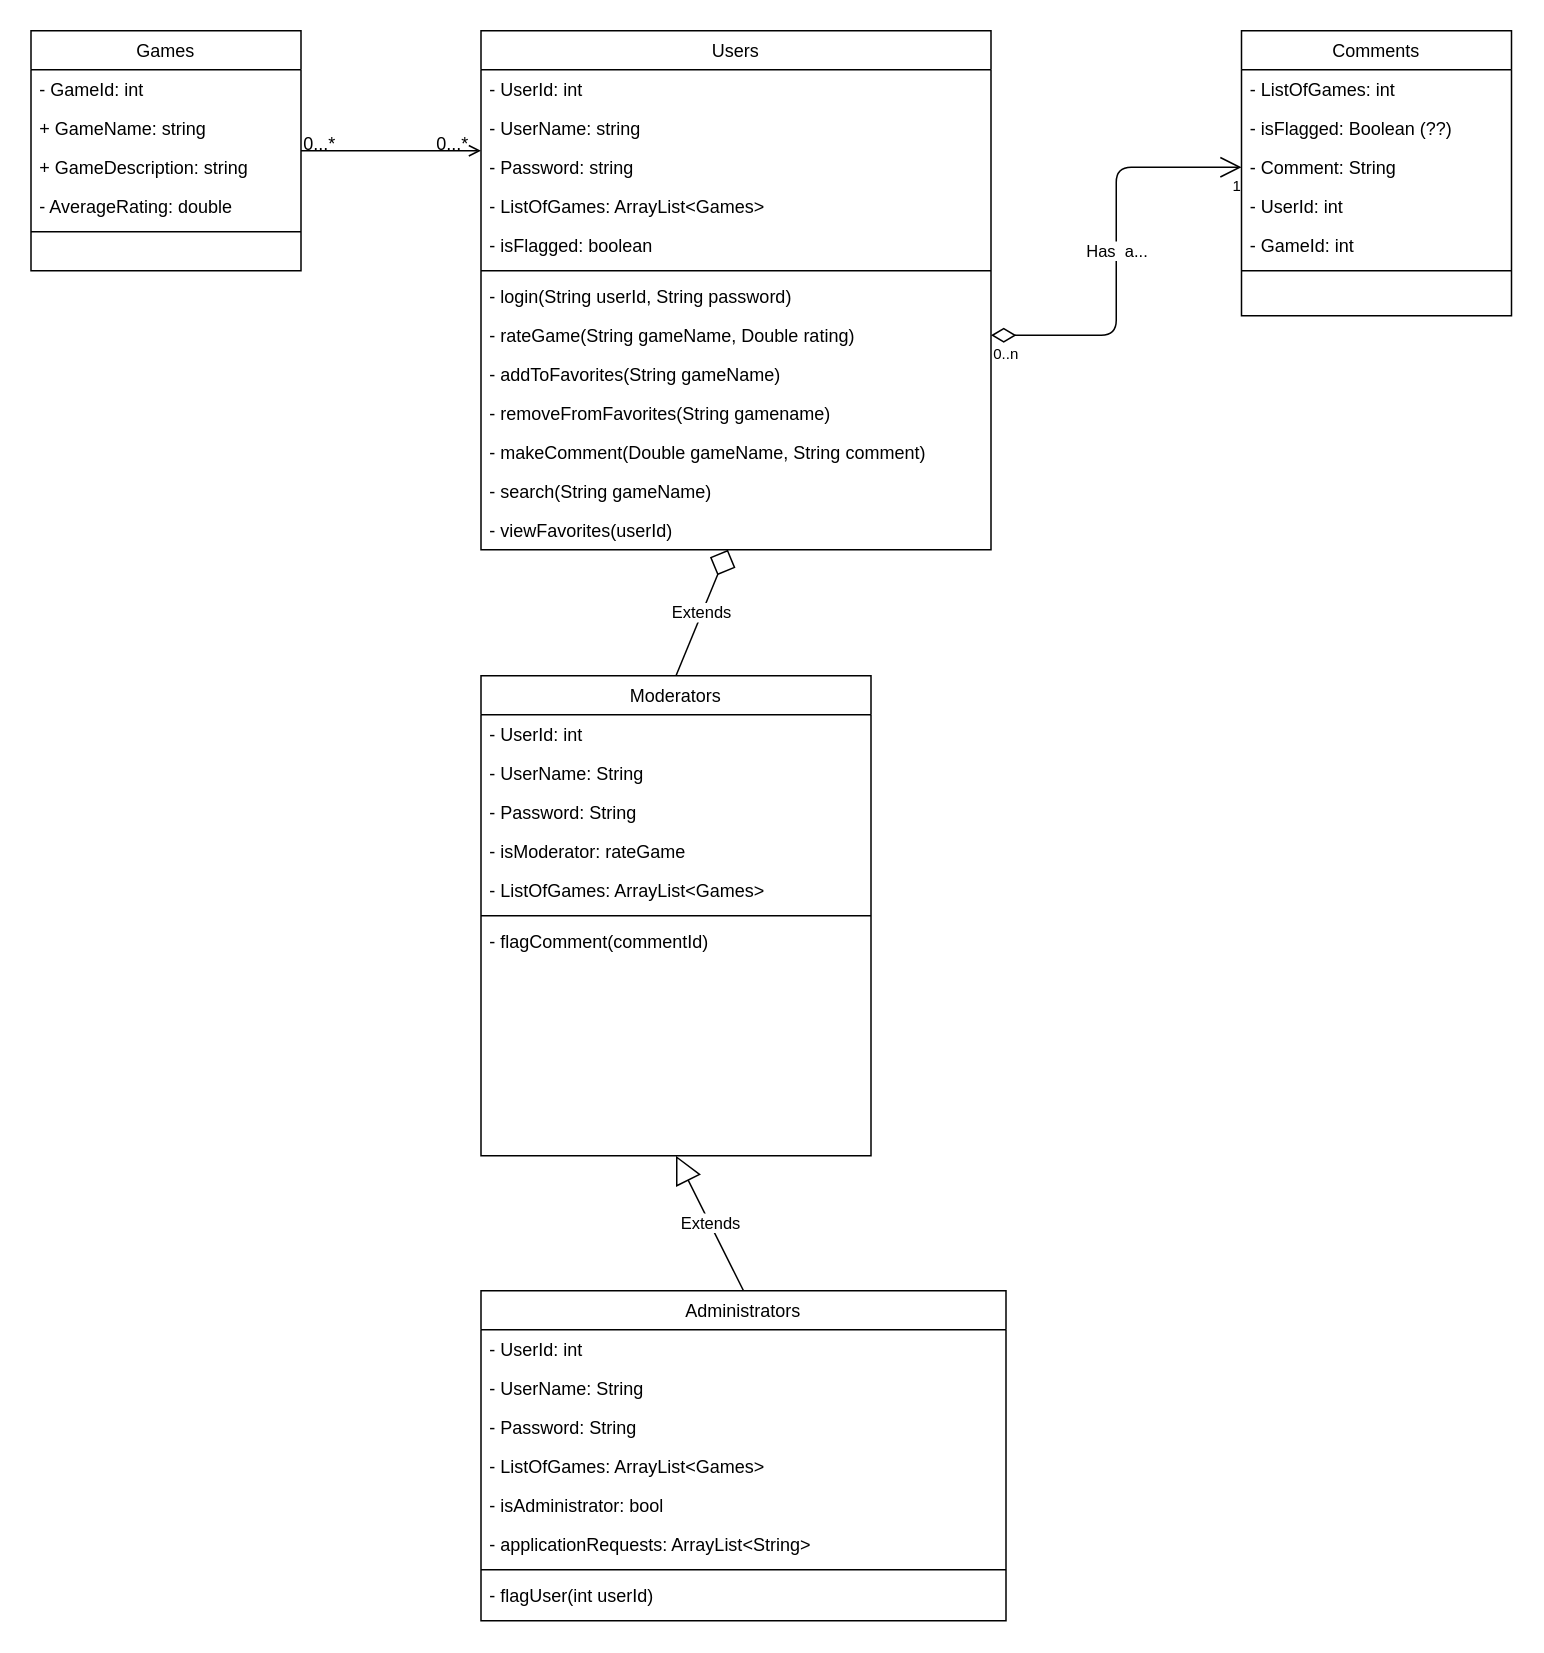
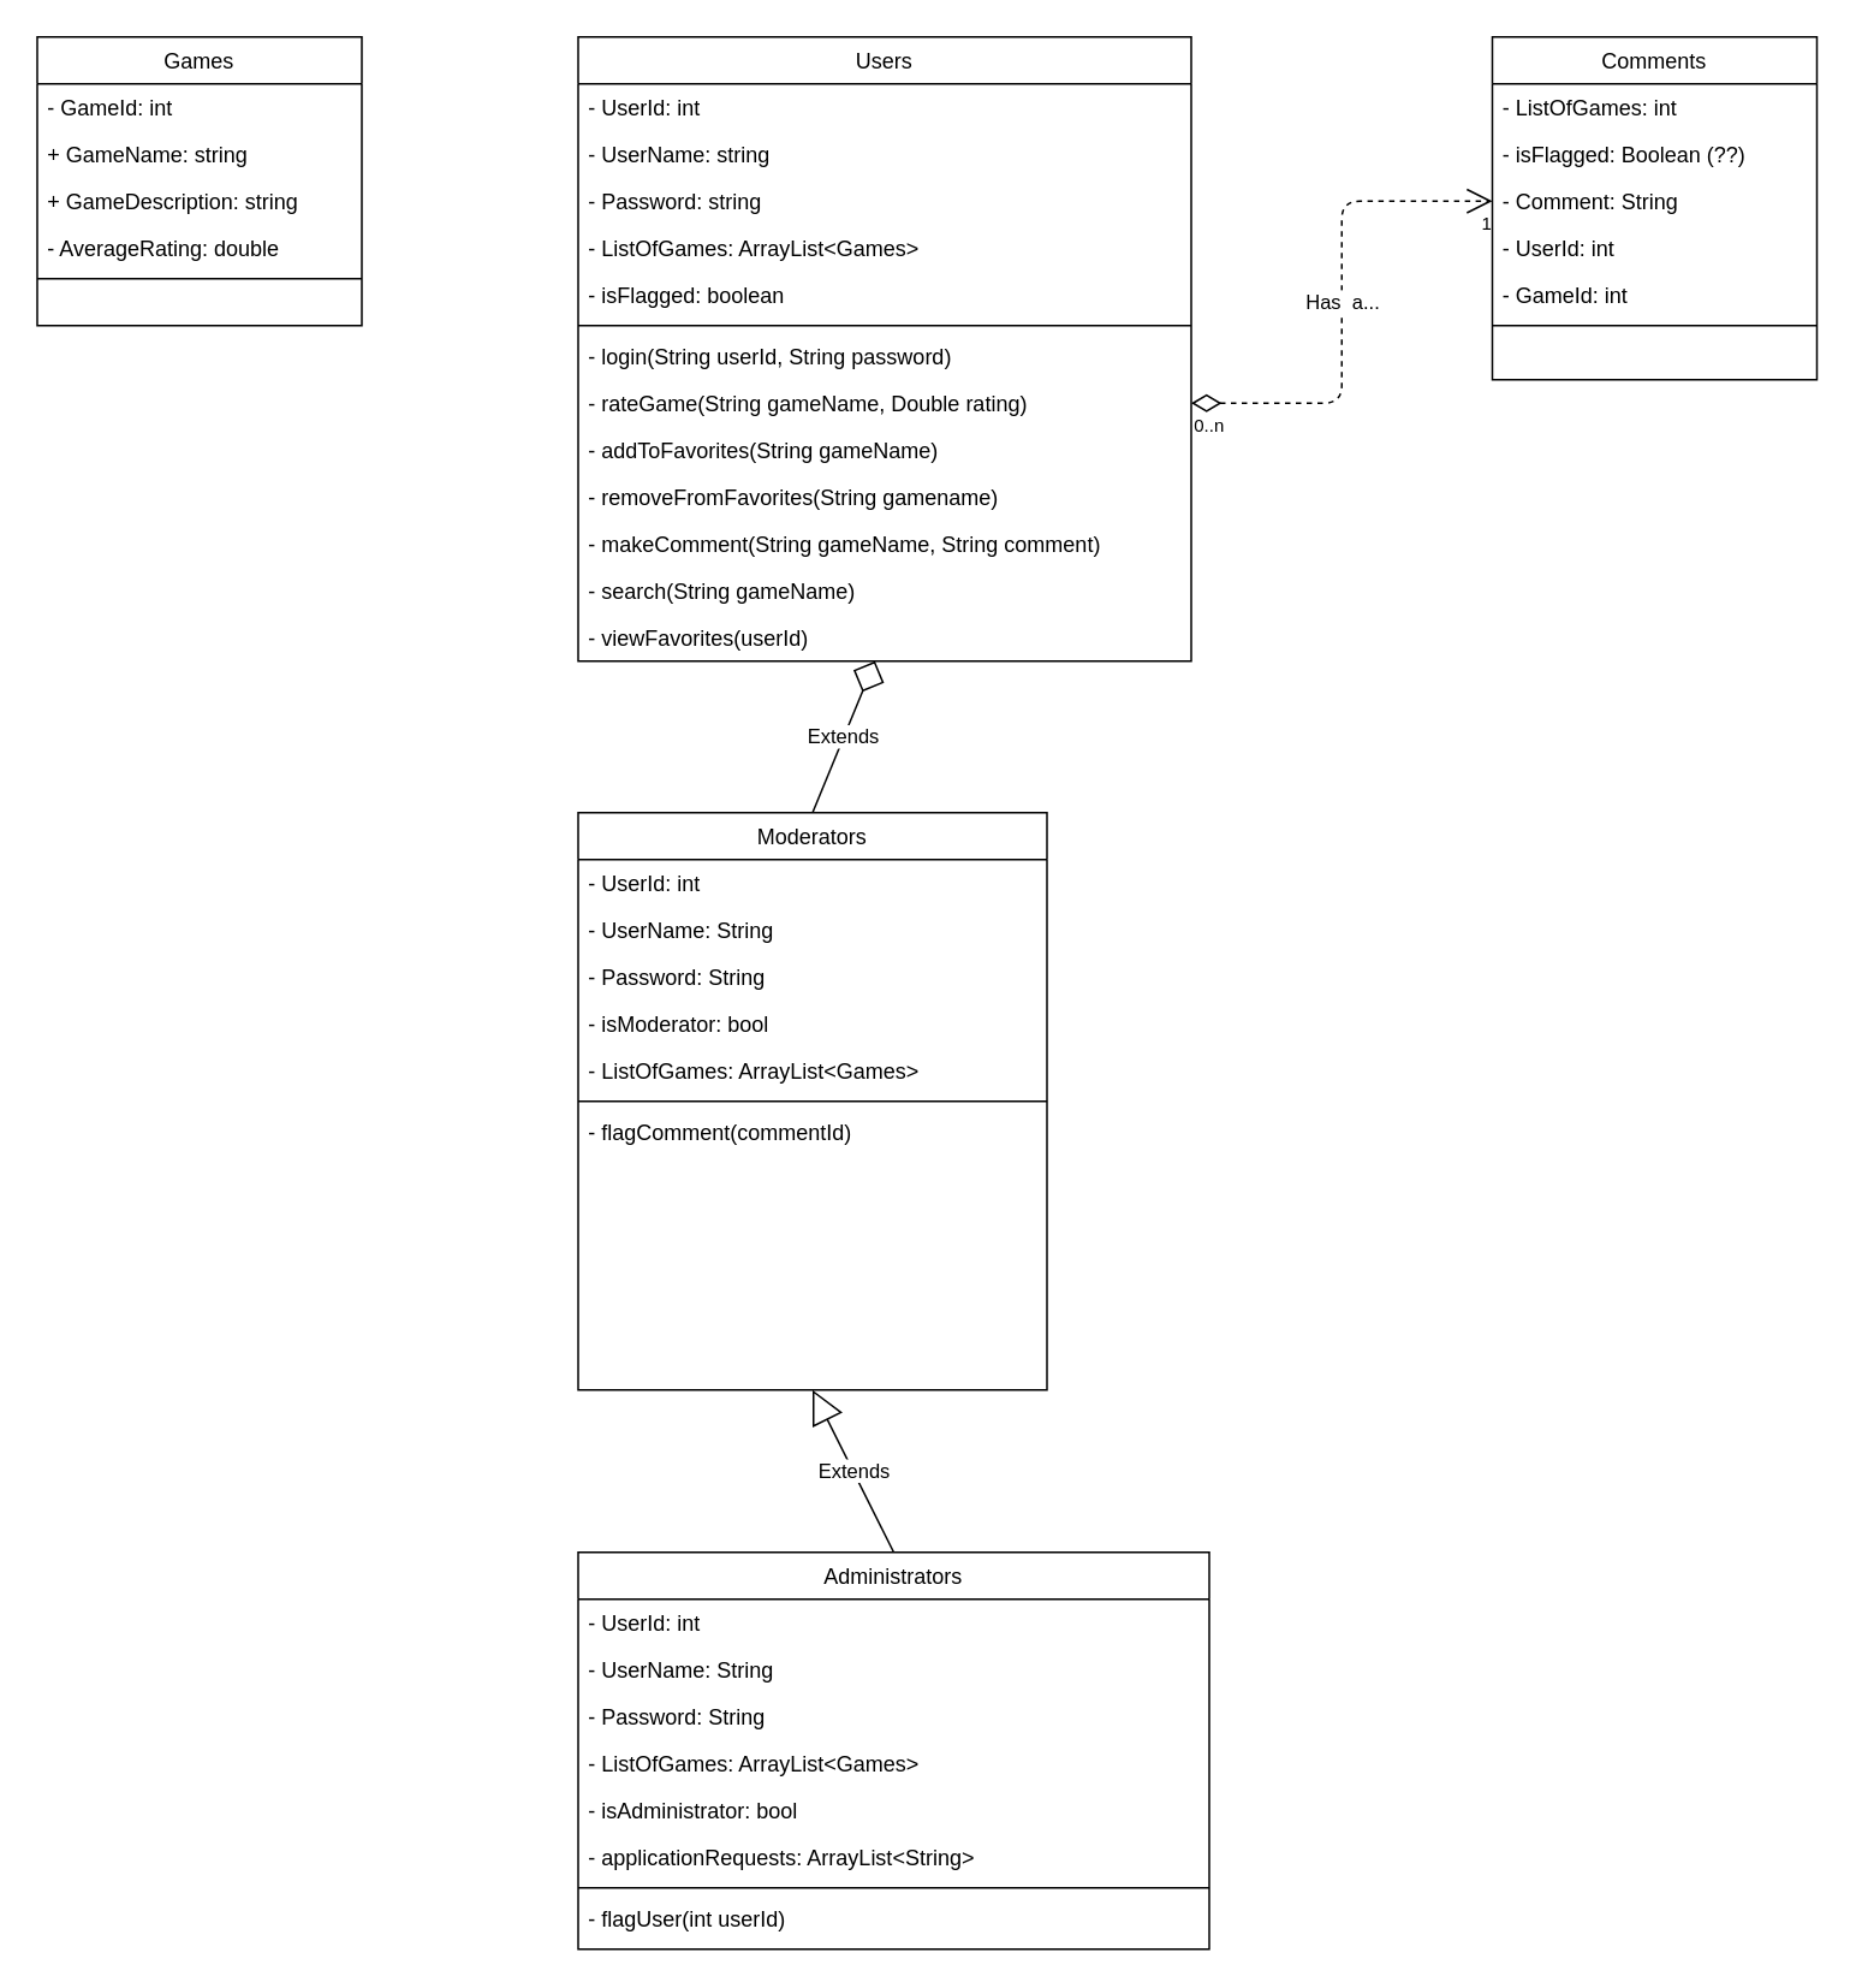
- <mxCell id="2" value="" style="endArrow=open;shadow=0;strokeWidth=1;strokeColor=#000000;rounded=0;endFill=1;edgeStyle=elbowEdgeStyle;elbow=vertical;" parent="1" source="8" target="14" edge="1"><mxGeometry x="0.5" y="41" relative="1" as="geometry"><mxPoint x="380" y="92" as="sourcePoint" /><mxPoint x="540" y="92" as="targetPoint" /><mxPoint x="-40" y="32" as="offset" /></mxGeometry></mxCell>
- <mxCell id="3" value="0...*" style="resizable=0;align=left;verticalAlign=bottom;labelBackgroundColor=none;fontSize=12;" parent="2" connectable="0" vertex="1"><mxGeometry x="-1" relative="1" as="geometry"><mxPoint y="4" as="offset" /></mxGeometry></mxCell>
- <mxCell id="4" value="0...*" style="resizable=0;align=right;verticalAlign=bottom;labelBackgroundColor=none;fontSize=12;" parent="2" connectable="0" vertex="1"><mxGeometry x="1" relative="1" as="geometry"><mxPoint x="-7" y="4" as="offset" /></mxGeometry></mxCell>
- <mxCell id="5" value="Has&amp;nbsp; a..." style="endArrow=open;html=1;endSize=12;startArrow=diamondThin;startSize=14;startFill=0;edgeStyle=orthogonalEdgeStyle;exitX=1;exitY=0.5;exitDx=0;exitDy=0;entryX=0;entryY=0.5;entryDx=0;entryDy=0;" parent="1" source="22" target="31" edge="1"><mxGeometry relative="1" as="geometry"><mxPoint x="650" y="140" as="sourcePoint" /><mxPoint x="810" y="140" as="targetPoint" /></mxGeometry></mxCell>
+ <mxCell id="5" value="Has&amp;nbsp; a..." style="endArrow=open;html=1;endSize=12;startArrow=diamondThin;startSize=14;startFill=0;edgeStyle=orthogonalEdgeStyle;exitX=1;exitY=0.5;exitDx=0;exitDy=0;entryX=0;entryY=0.5;entryDx=0;entryDy=0;dashed=1;" parent="1" source="22" target="31" edge="1"><mxGeometry relative="1" as="geometry"><mxPoint x="650" y="140" as="sourcePoint" /><mxPoint x="810" y="140" as="targetPoint" /></mxGeometry></mxCell>
- <mxCell id="25" value="- makeComment(Double gameName, String comment)" style="text;align=left;verticalAlign=top;spacingLeft=4;spacingRight=4;overflow=hidden;rotatable=0;points=[[0,0.5],[1,0.5]];portConstraint=eastwest;" parent="14" vertex="1"><mxGeometry y="268" width="340" height="26" as="geometry" /></mxCell>
+ <mxCell id="25" value="- makeComment(String gameName, String comment)" style="text;align=left;verticalAlign=top;spacingLeft=4;spacingRight=4;overflow=hidden;rotatable=0;points=[[0,0.5],[1,0.5]];portConstraint=eastwest;" parent="14" vertex="1"><mxGeometry y="268" width="340" height="26" as="geometry" /></mxCell>
- <mxCell id="40" value="- isModerator: rateGame" style="text;align=left;verticalAlign=top;spacingLeft=4;spacingRight=4;overflow=hidden;rotatable=0;points=[[0,0.5],[1,0.5]];portConstraint=eastwest;" parent="36" vertex="1"><mxGeometry y="104" width="260" height="26" as="geometry" /></mxCell>
+ <mxCell id="40" value="- isModerator: bool" style="text;align=left;verticalAlign=top;spacingLeft=4;spacingRight=4;overflow=hidden;rotatable=0;points=[[0,0.5],[1,0.5]];portConstraint=eastwest;" parent="36" vertex="1"><mxGeometry y="104" width="260" height="26" as="geometry" /></mxCell>
